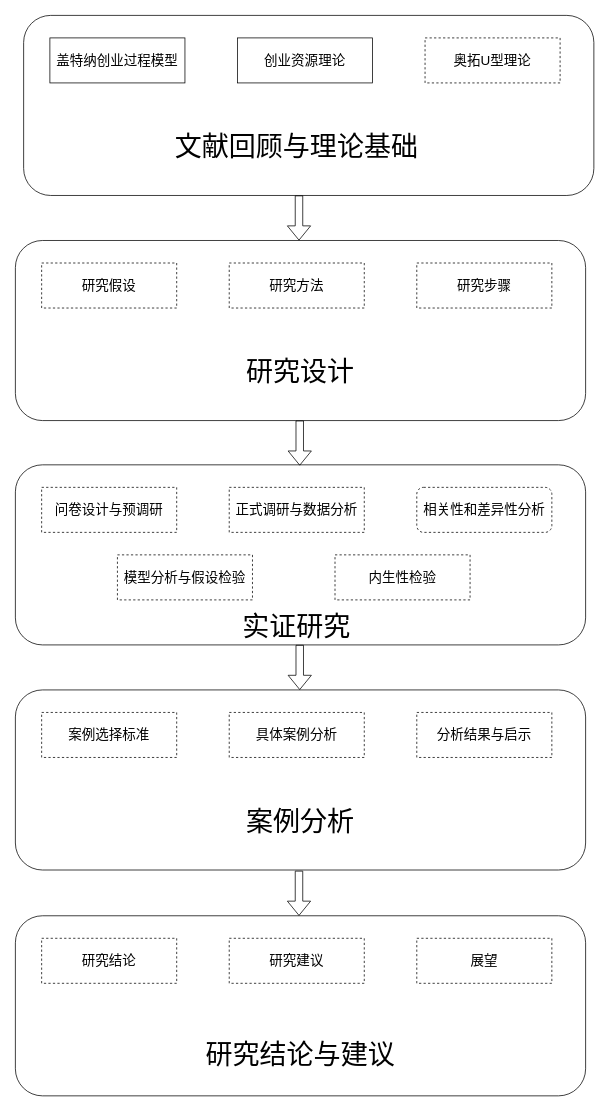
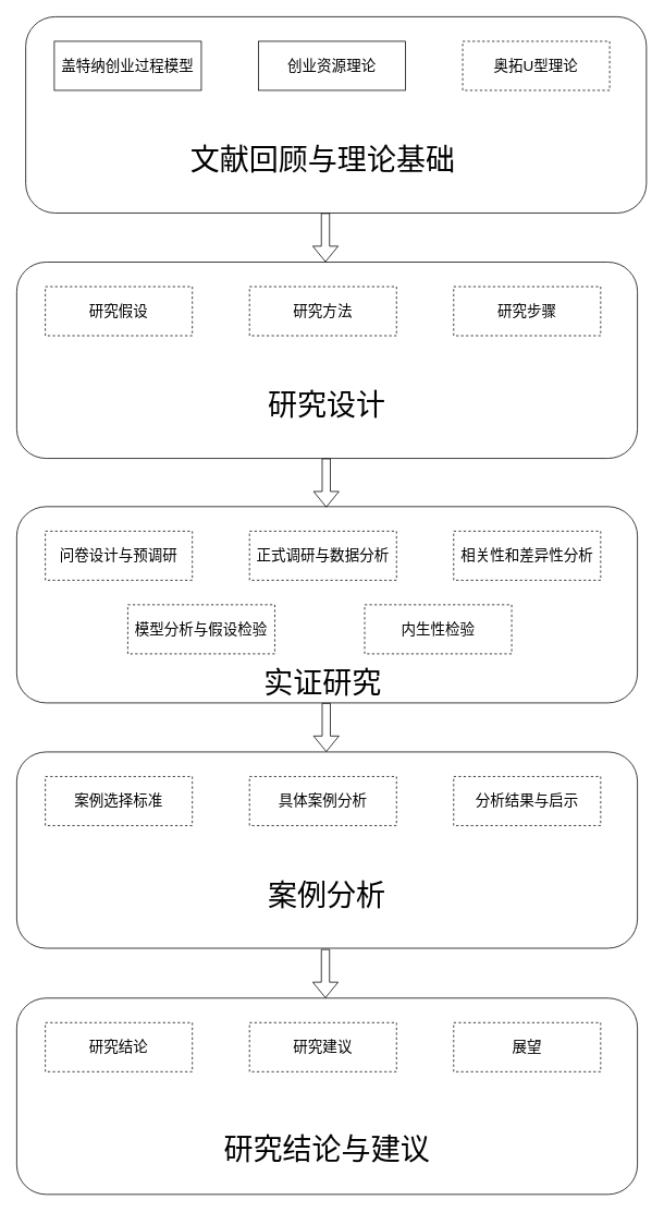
- <mxCell id="15" value="&lt;span style=&quot;font-size: 18px;&quot;&gt;相关性和差异性分析&lt;/span&gt;" style="whiteSpace=wrap;html=1;dashed=1;rounded=1;" vertex="1" parent="1"><mxGeometry x="555" y="649" width="180" height="60" as="geometry" /></mxCell>
+ <mxCell id="15" value="&lt;span style=&quot;font-size: 18px;&quot;&gt;相关性和差异性分析&lt;/span&gt;" style="rounded=0;whiteSpace=wrap;html=1;dashed=1;" vertex="1" parent="1"><mxGeometry x="555" y="649" width="180" height="60" as="geometry" /></mxCell>
